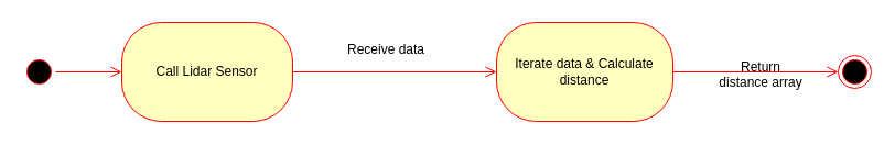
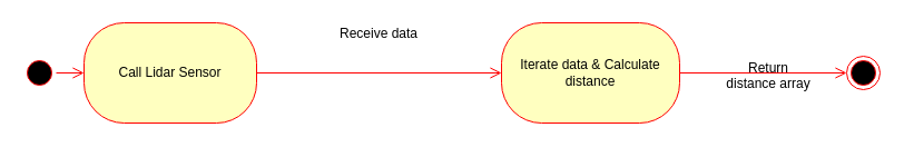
- <mxCell id="8" value="&lt;div&gt;Receive data&lt;/div&gt;" style="text;html=1;strokeColor=none;fillColor=none;align=center;verticalAlign=middle;whiteSpace=wrap;rounded=0;" parent="1" vertex="1"><mxGeometry x="300" y="30" width="100" height="30" as="geometry" /></mxCell>
+ <mxCell id="8" value="&lt;div&gt;Receive data&lt;/div&gt;" style="text;html=1;strokeColor=none;fillColor=none;align=center;verticalAlign=middle;whiteSpace=wrap;rounded=0;" parent="1" vertex="1"><mxGeometry x="290" y="15" width="100" height="30" as="geometry" /></mxCell>
- <mxCell id="4" value="Call Lidar Sensor " style="rounded=1;whiteSpace=wrap;html=1;arcSize=40;fontColor=#000000;fillColor=#ffffc0;strokeColor=#ff0000;" parent="1" vertex="1"><mxGeometry x="110" y="20" width="155" height="90" as="geometry" /></mxCell>
+ <mxCell id="4" value="Call Lidar Sensor " style="rounded=1;whiteSpace=wrap;html=1;arcSize=40;fontColor=#000000;fillColor=#ffffc0;strokeColor=#ff0000;" parent="1" vertex="1"><mxGeometry x="75" y="20" width="155" height="90" as="geometry" /></mxCell>
